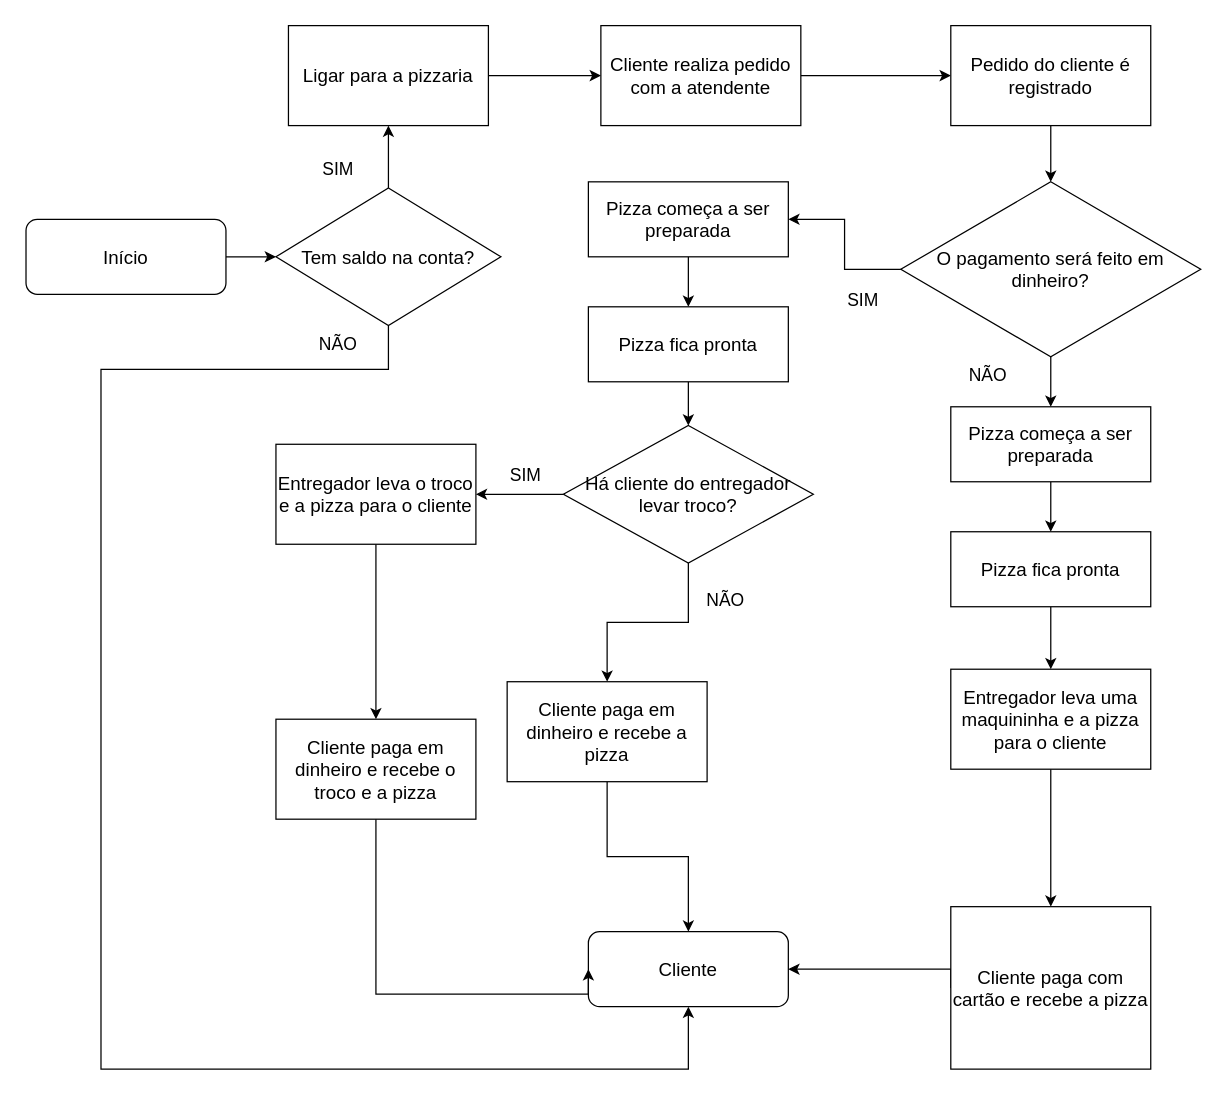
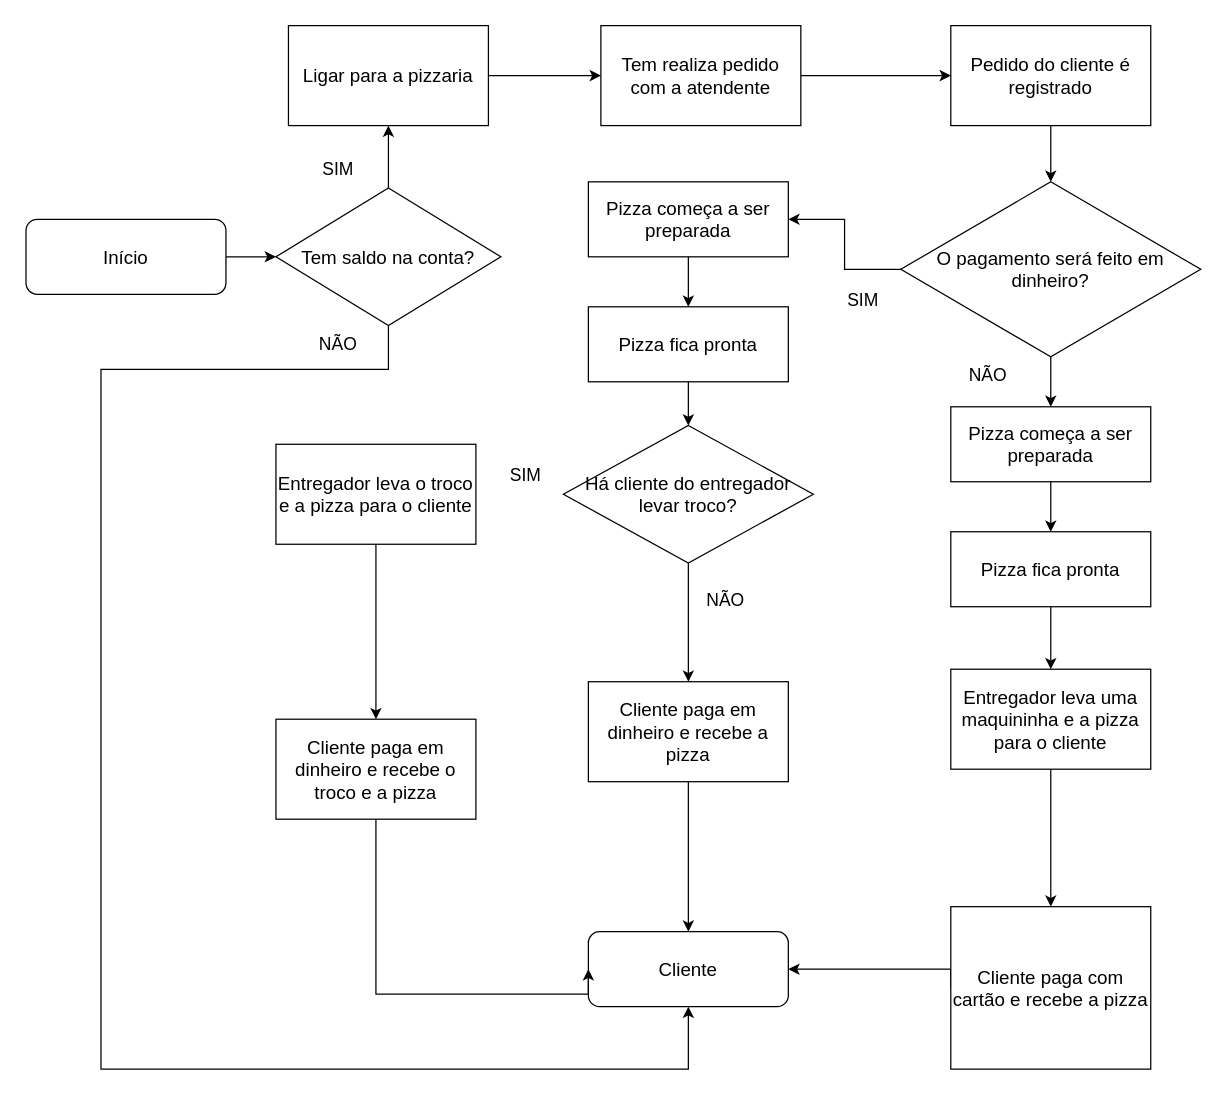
- <mxCell id="9" value="&lt;span style=&quot;font-size: 15px;&quot;&gt;Cliente realiza pedido com a atendente&lt;/span&gt;" style="rounded=0;whiteSpace=wrap;html=1;" parent="1" vertex="1"><mxGeometry x="480" y="20" width="160" height="80" as="geometry" /></mxCell>
+ <mxCell id="9" value="&lt;span style=&quot;font-size: 15px;&quot;&gt;Tem realiza pedido com a atendente&lt;/span&gt;" style="rounded=0;whiteSpace=wrap;html=1;" parent="1" vertex="1"><mxGeometry x="480" y="20" width="160" height="80" as="geometry" /></mxCell>
- <mxCell id="21" style="edgeStyle=orthogonalEdgeStyle;rounded=0;orthogonalLoop=1;jettySize=auto;html=1;exitX=0;exitY=0.5;exitDx=0;exitDy=0;entryX=1;entryY=0.5;entryDx=0;entryDy=0;" parent="1" source="23" target="20" edge="1"><mxGeometry relative="1" as="geometry" /></mxCell>
- <mxCell id="31" value="&lt;span style=&quot;font-size: 15px;&quot;&gt;Cliente paga em dinheiro e recebe a pizza&lt;/span&gt;" style="rounded=0;whiteSpace=wrap;html=1;" parent="1" vertex="1"><mxGeometry x="405" y="545" width="160" height="80" as="geometry" /></mxCell>
+ <mxCell id="31" value="&lt;span style=&quot;font-size: 15px;&quot;&gt;Cliente paga em dinheiro e recebe a pizza&lt;/span&gt;" style="rounded=0;whiteSpace=wrap;html=1;" parent="1" vertex="1"><mxGeometry x="470" y="545" width="160" height="80" as="geometry" /></mxCell>
